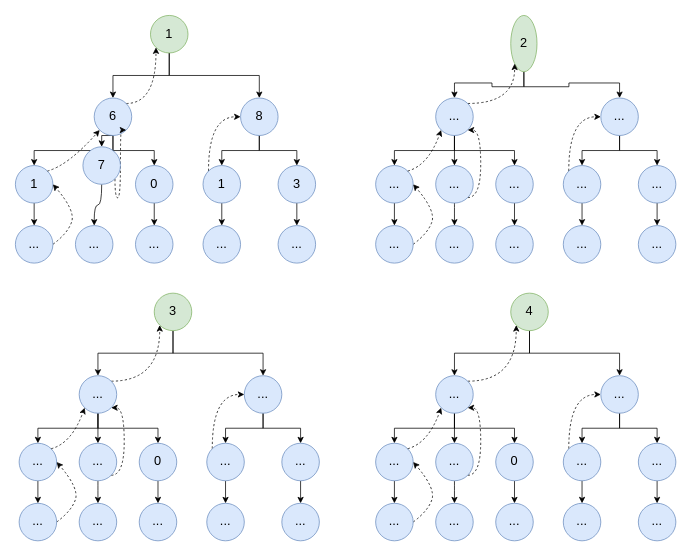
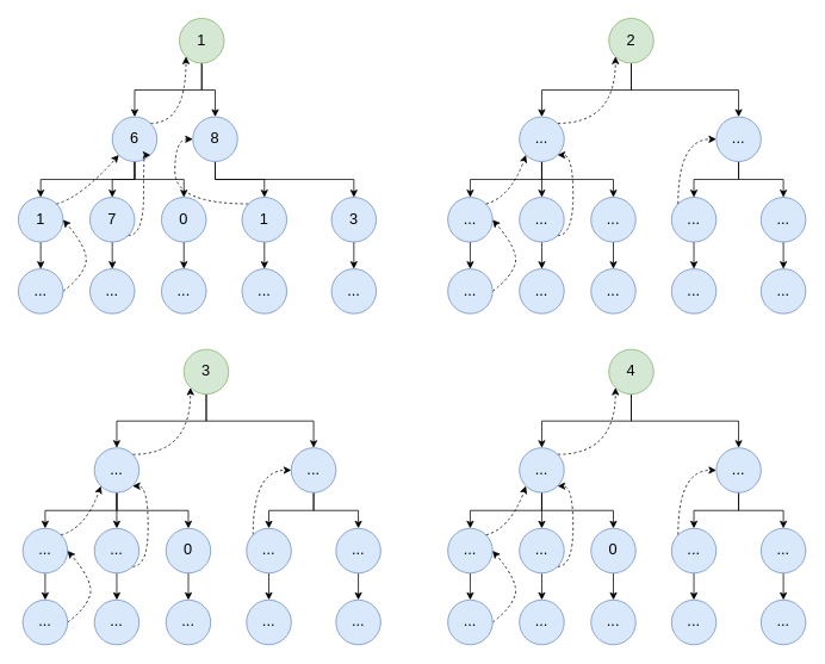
- <mxCell id="34" value="2" style="ellipse;whiteSpace=wrap;html=1;aspect=fixed;rounded=0;strokeColor=#82b366;fillColor=#d5e8d4;align=center;fontSize=17;" vertex="1" parent="1"><mxGeometry x="680" y="20" width="35" height="75" as="geometry" /></mxCell>
+ <mxCell id="34" value="2" style="ellipse;whiteSpace=wrap;html=1;aspect=fixed;rounded=0;strokeColor=#82b366;fillColor=#d5e8d4;align=center;fontSize=17;" vertex="1" parent="1"><mxGeometry x="680" y="20" width="50" height="50" as="geometry" /></mxCell>
- <mxCell id="12" value="8" style="ellipse;whiteSpace=wrap;html=1;aspect=fixed;rounded=0;strokeColor=#6c8ebf;fillColor=#dae8fc;align=center;fontSize=17;" vertex="1" parent="1"><mxGeometry x="320" y="130" width="50" height="50" as="geometry" /></mxCell>
+ <mxCell id="12" value="8" style="ellipse;whiteSpace=wrap;html=1;aspect=fixed;rounded=0;strokeColor=#6c8ebf;fillColor=#dae8fc;align=center;fontSize=17;" vertex="1" parent="1"><mxGeometry x="215" y="130" width="50" height="50" as="geometry" /></mxCell>
- <mxCell id="17" value="7" style="ellipse;whiteSpace=wrap;html=1;aspect=fixed;rounded=0;strokeColor=#6c8ebf;fillColor=#dae8fc;align=center;fontSize=17;" vertex="1" parent="1"><mxGeometry x="110" y="195" width="50" height="50" as="geometry" /></mxCell>
+ <mxCell id="17" value="7" style="ellipse;whiteSpace=wrap;html=1;aspect=fixed;rounded=0;strokeColor=#6c8ebf;fillColor=#dae8fc;align=center;fontSize=17;" vertex="1" parent="1"><mxGeometry x="100" y="220" width="50" height="50" as="geometry" /></mxCell>
